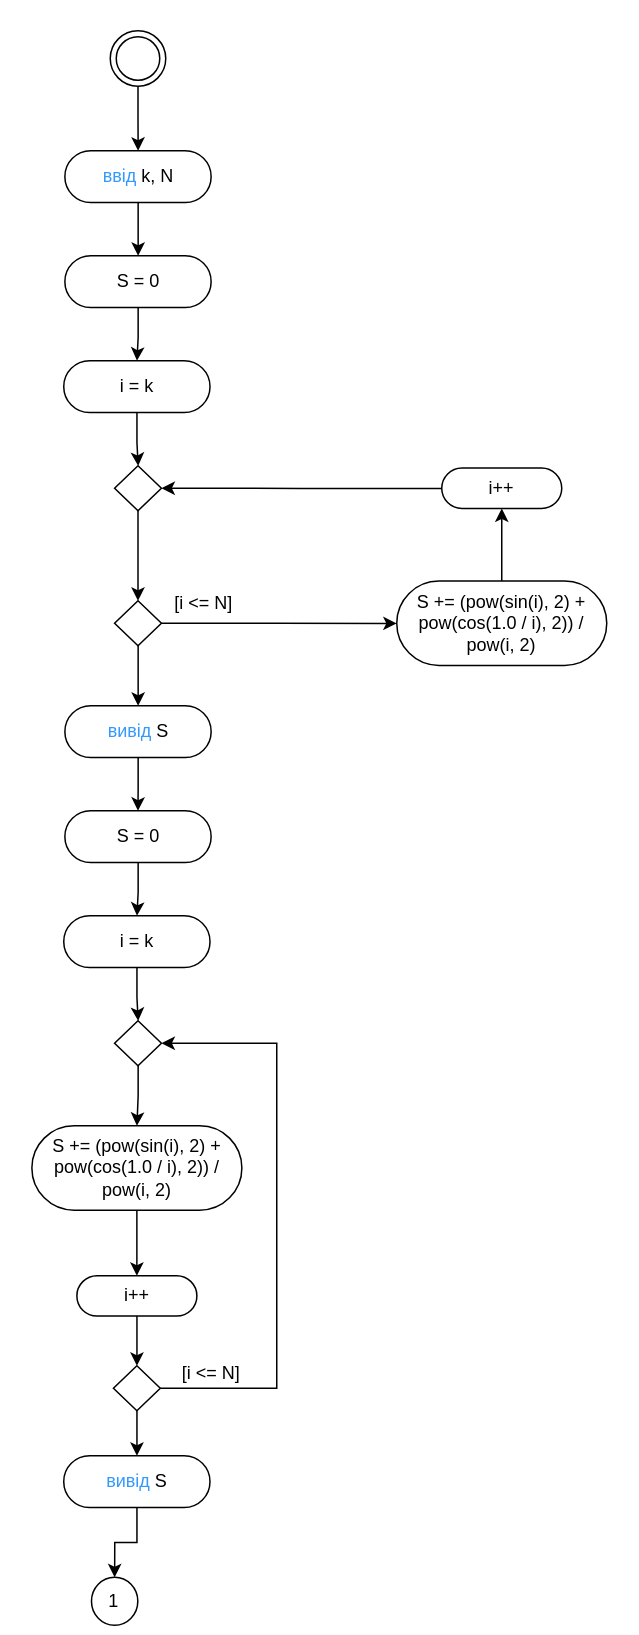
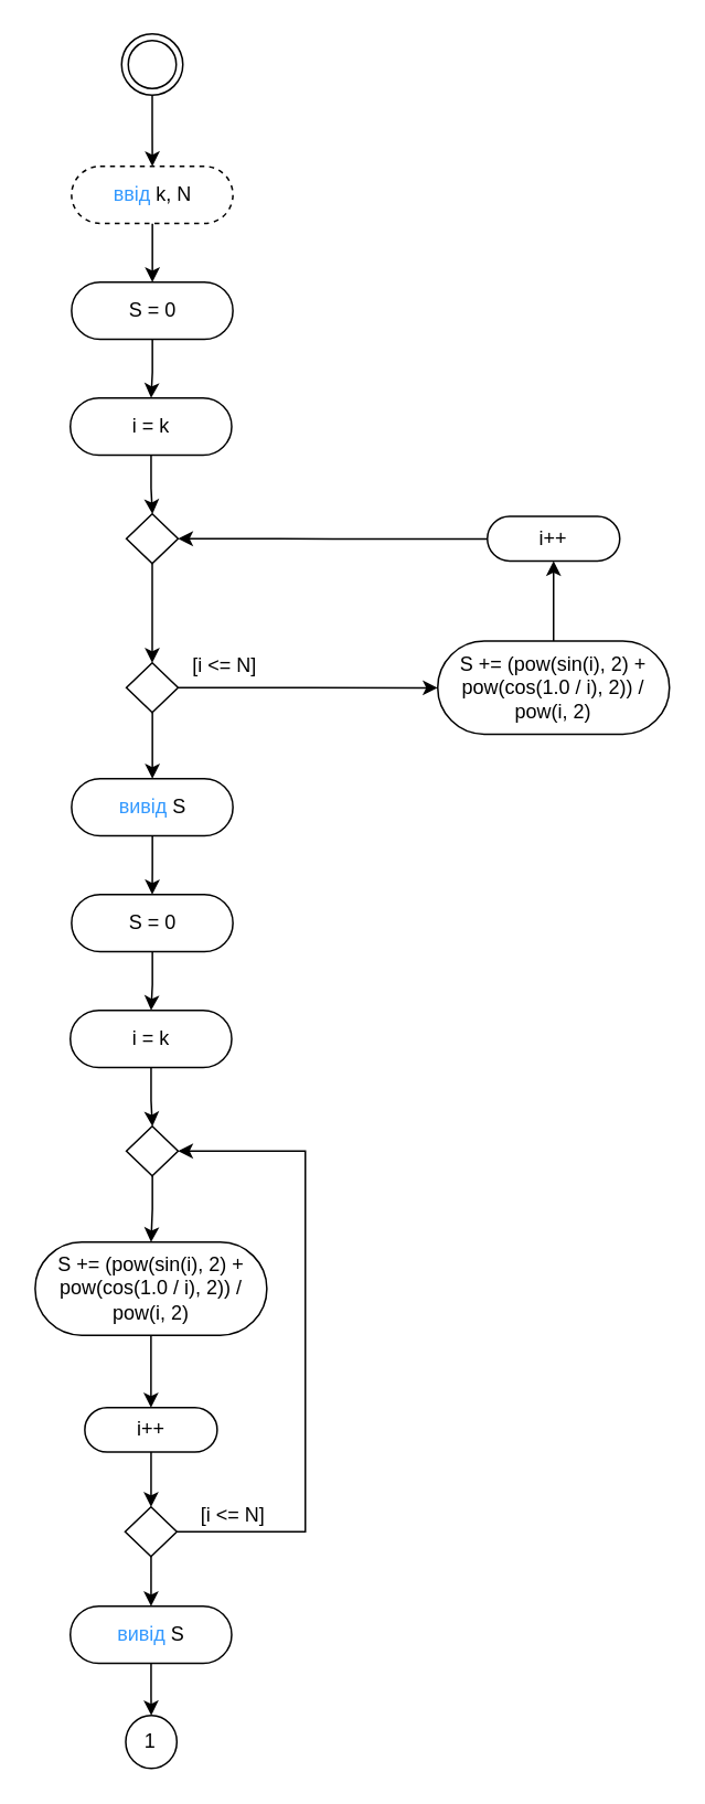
- <mxCell id="5" value="&lt;font color=&quot;#3399ff&quot;&gt;ввід &lt;/font&gt;k, N" style="whiteSpace=wrap;html=1;dashed=0;rounded=1;arcSize=50;" vertex="1" parent="1"><mxGeometry x="42.75" y="100" width="97.5" height="34.5" as="geometry" /></mxCell>
+ <mxCell id="5" value="&lt;font color=&quot;#3399ff&quot;&gt;ввід &lt;/font&gt;k, N" style="whiteSpace=wrap;html=1;dashed=1;rounded=1;arcSize=50;" vertex="1" parent="1"><mxGeometry x="42.75" y="100" width="97.5" height="34.5" as="geometry" /></mxCell>
- <mxCell id="38" value="1" style="ellipse;whiteSpace=wrap;html=1;dashed=0;rounded=1;arcSize=50;" vertex="1" parent="1"><mxGeometry x="60.49" y="1051" width="30.88" height="32" as="geometry" /></mxCell>
+ <mxCell id="38" value="1" style="ellipse;whiteSpace=wrap;html=1;dashed=0;rounded=1;arcSize=50;" vertex="1" parent="1"><mxGeometry x="75.49" y="1036" width="30.88" height="32" as="geometry" /></mxCell>
